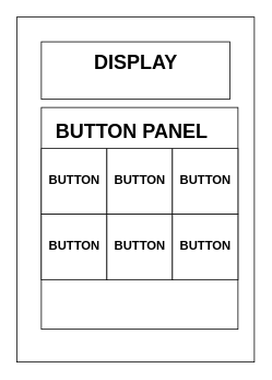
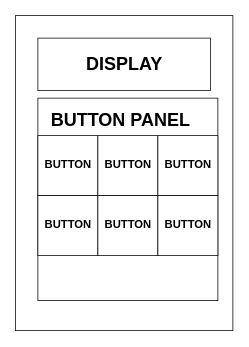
- <mxCell id="6" value="DISPLAY" style="text;strokeColor=none;fillColor=none;html=1;fontSize=24;fontStyle=1;verticalAlign=middle;align=center;" vertex="1" parent="1"><mxGeometry x="115" y="55" width="100" height="40" as="geometry" /></mxCell>
+ <mxCell id="6" value="DISPLAY" style="text;strokeColor=none;fillColor=none;html=1;fontSize=24;fontStyle=1;verticalAlign=middle;align=center;" vertex="1" parent="1"><mxGeometry x="115" y="65" width="100" height="40" as="geometry" /></mxCell>
